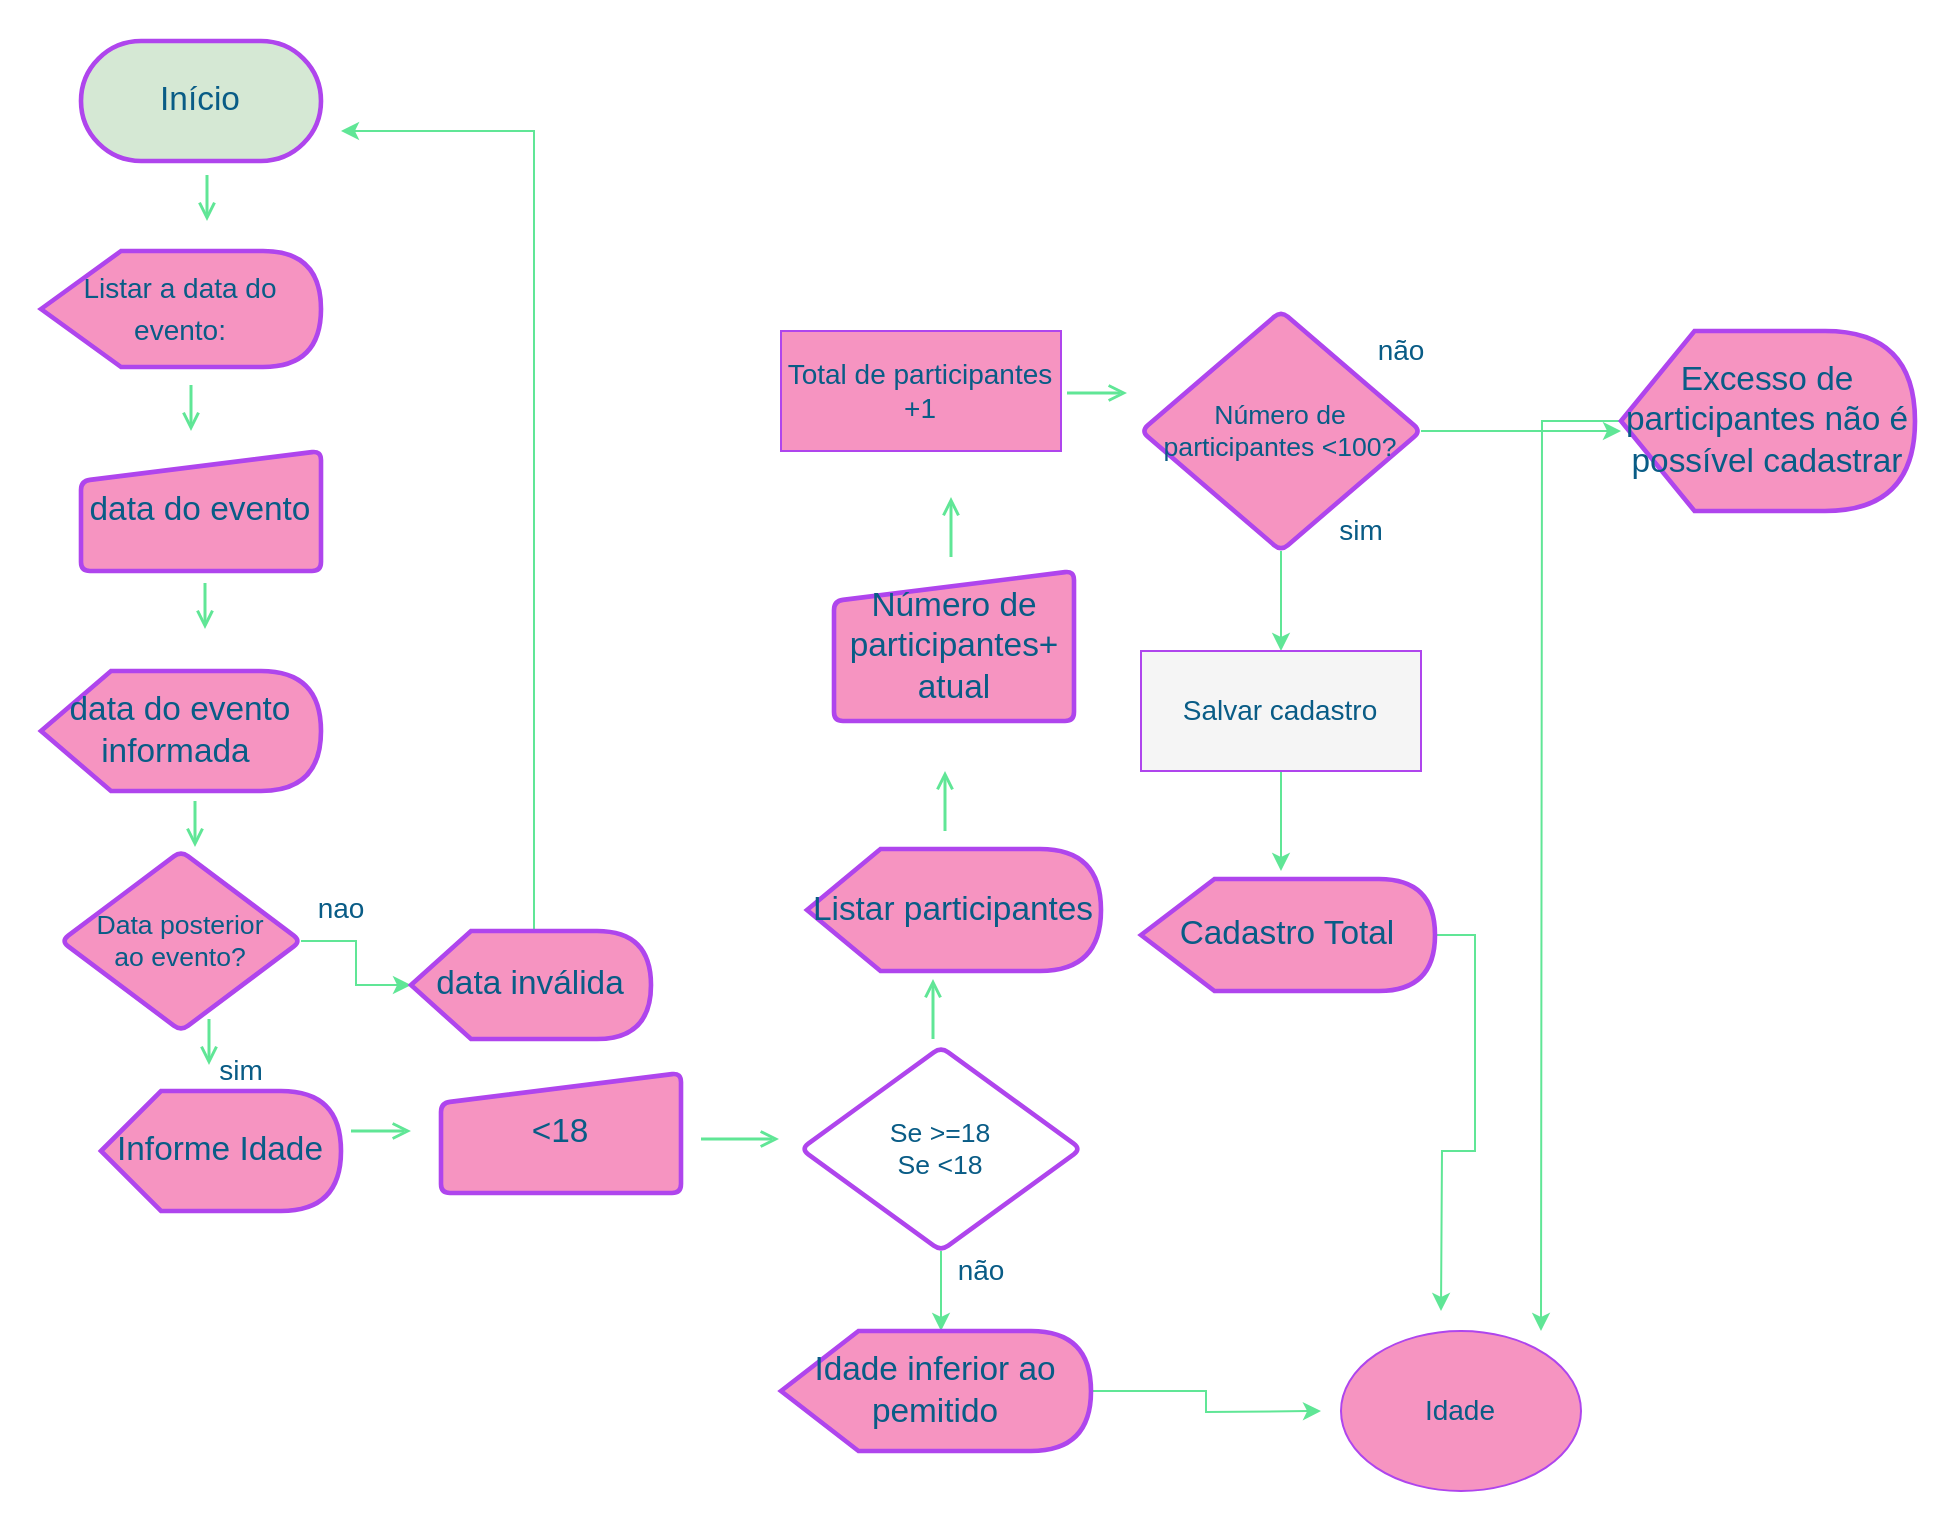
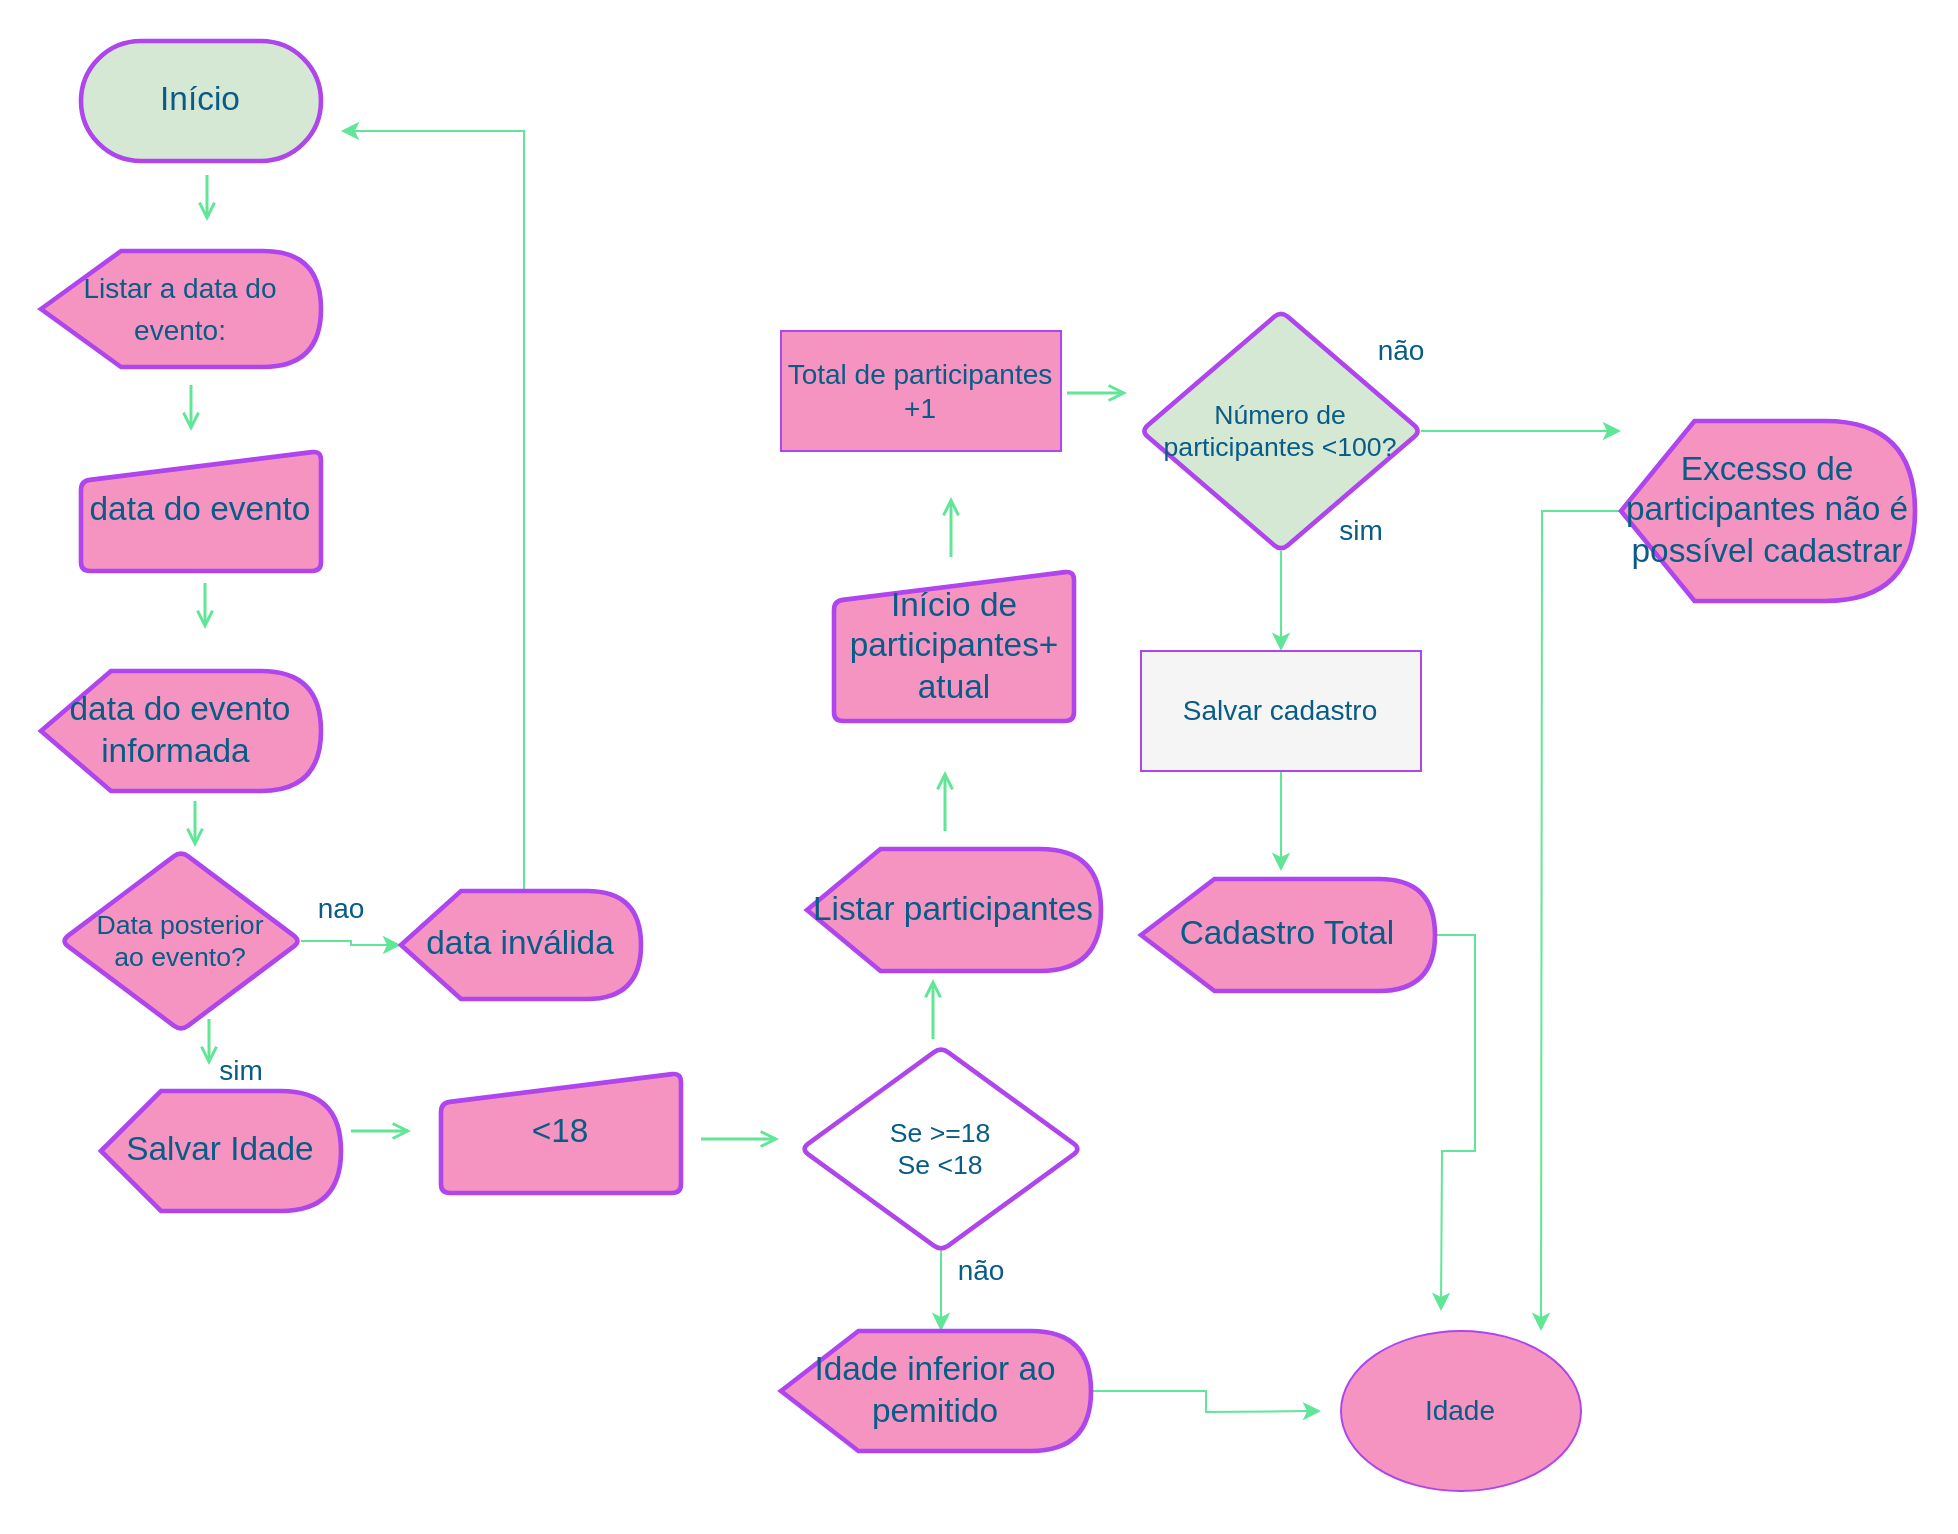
- <mxCell id="43" value="Excesso de participantes não é possível cadastrar&lt;br&gt;" style="html=1;overflow=block;blockSpacing=1;whiteSpace=wrap;shape=display;fontSize=16.7;fontColor=#095C86;align=center;spacing=3.8;strokeColor=#AF45ED;strokeOpacity=100;rounded=1;absoluteArcSize=1;arcSize=9;strokeWidth=2.3;fillColor=#F694C1;" vertex="1" parent="1"><mxGeometry x="810" y="165" width="147" height="90" as="geometry" /></mxCell>
+ <mxCell id="43" value="Excesso de participantes não é possível cadastrar&lt;br&gt;" style="html=1;overflow=block;blockSpacing=1;whiteSpace=wrap;shape=display;fontSize=16.7;fontColor=#095C86;align=center;spacing=3.8;strokeColor=#AF45ED;strokeOpacity=100;rounded=1;absoluteArcSize=1;arcSize=9;strokeWidth=2.3;fillColor=#F694C1;" vertex="1" parent="1"><mxGeometry x="810" y="210" width="147" height="90" as="geometry" /></mxCell>
- <mxCell id="34" value="Número de participantes &amp;lt;100?" style="html=1;overflow=block;blockSpacing=1;whiteSpace=wrap;rhombus;fontSize=13.3;fontColor=#095C86;align=center;spacing=3.8;strokeColor=#AF45ED;strokeOpacity=100;rounded=1;absoluteArcSize=1;arcSize=9;strokeWidth=2.3;fillColor=#F694C1;" vertex="1" parent="1"><mxGeometry x="570" y="155" width="140" height="120" as="geometry" /></mxCell>
+ <mxCell id="34" value="Número de participantes &amp;lt;100?" style="html=1;overflow=block;blockSpacing=1;whiteSpace=wrap;rhombus;fontSize=13.3;fontColor=#095C86;align=center;spacing=3.8;strokeColor=#AF45ED;strokeOpacity=100;rounded=1;absoluteArcSize=1;arcSize=9;strokeWidth=2.3;fillColor=#d5e8d4;" vertex="1" parent="1"><mxGeometry x="570" y="155" width="140" height="120" as="geometry" /></mxCell>
- <mxCell id="30" value="Número de participantes+ atual" style="html=1;overflow=block;blockSpacing=1;whiteSpace=wrap;shape=manualInput;size=15;fontSize=16.7;fontColor=#095C86;align=center;spacing=3.8;strokeColor=#AF45ED;strokeOpacity=100;rounded=1;absoluteArcSize=1;arcSize=9;strokeWidth=2.3;fillColor=#F694C1;" vertex="1" parent="1"><mxGeometry x="416.5" y="285" width="120" height="75" as="geometry" /></mxCell>
+ <mxCell id="30" value="Início de participantes+ atual" style="html=1;overflow=block;blockSpacing=1;whiteSpace=wrap;shape=manualInput;size=15;fontSize=16.7;fontColor=#095C86;align=center;spacing=3.8;strokeColor=#AF45ED;strokeOpacity=100;rounded=1;absoluteArcSize=1;arcSize=9;strokeWidth=2.3;fillColor=#F694C1;" vertex="1" parent="1"><mxGeometry x="416.5" y="285" width="120" height="75" as="geometry" /></mxCell>
- <mxCell id="23" value="data inválida" style="html=1;overflow=block;blockSpacing=1;whiteSpace=wrap;shape=display;fontSize=16.7;fontColor=#095C86;align=center;spacing=3.8;strokeColor=#AF45ED;strokeOpacity=100;rounded=1;absoluteArcSize=1;arcSize=9;strokeWidth=2.3;fillColor=#F694C1;" vertex="1" parent="1"><mxGeometry x="205" y="465" width="120" height="54" as="geometry" /></mxCell>
+ <mxCell id="23" value="data inválida" style="html=1;overflow=block;blockSpacing=1;whiteSpace=wrap;shape=display;fontSize=16.7;fontColor=#095C86;align=center;spacing=3.8;strokeColor=#AF45ED;strokeOpacity=100;rounded=1;absoluteArcSize=1;arcSize=9;strokeWidth=2.3;fillColor=#F694C1;" vertex="1" parent="1"><mxGeometry x="200" y="445" width="120" height="54" as="geometry" /></mxCell>
- <mxCell id="6" value="Informe Idade" style="html=1;overflow=block;blockSpacing=1;whiteSpace=wrap;shape=display;fontSize=16.7;fontColor=#095C86;align=center;spacing=3.8;strokeColor=#AF45ED;strokeOpacity=100;rounded=1;absoluteArcSize=1;arcSize=9;strokeWidth=2.3;fillColor=#F694C1;" vertex="1" parent="1"><mxGeometry x="50" y="545" width="120" height="60" as="geometry" /></mxCell>
+ <mxCell id="6" value="Salvar Idade" style="html=1;overflow=block;blockSpacing=1;whiteSpace=wrap;shape=display;fontSize=16.7;fontColor=#095C86;align=center;spacing=3.8;strokeColor=#AF45ED;strokeOpacity=100;rounded=1;absoluteArcSize=1;arcSize=9;strokeWidth=2.3;fillColor=#F694C1;" vertex="1" parent="1"><mxGeometry x="50" y="545" width="120" height="60" as="geometry" /></mxCell>
